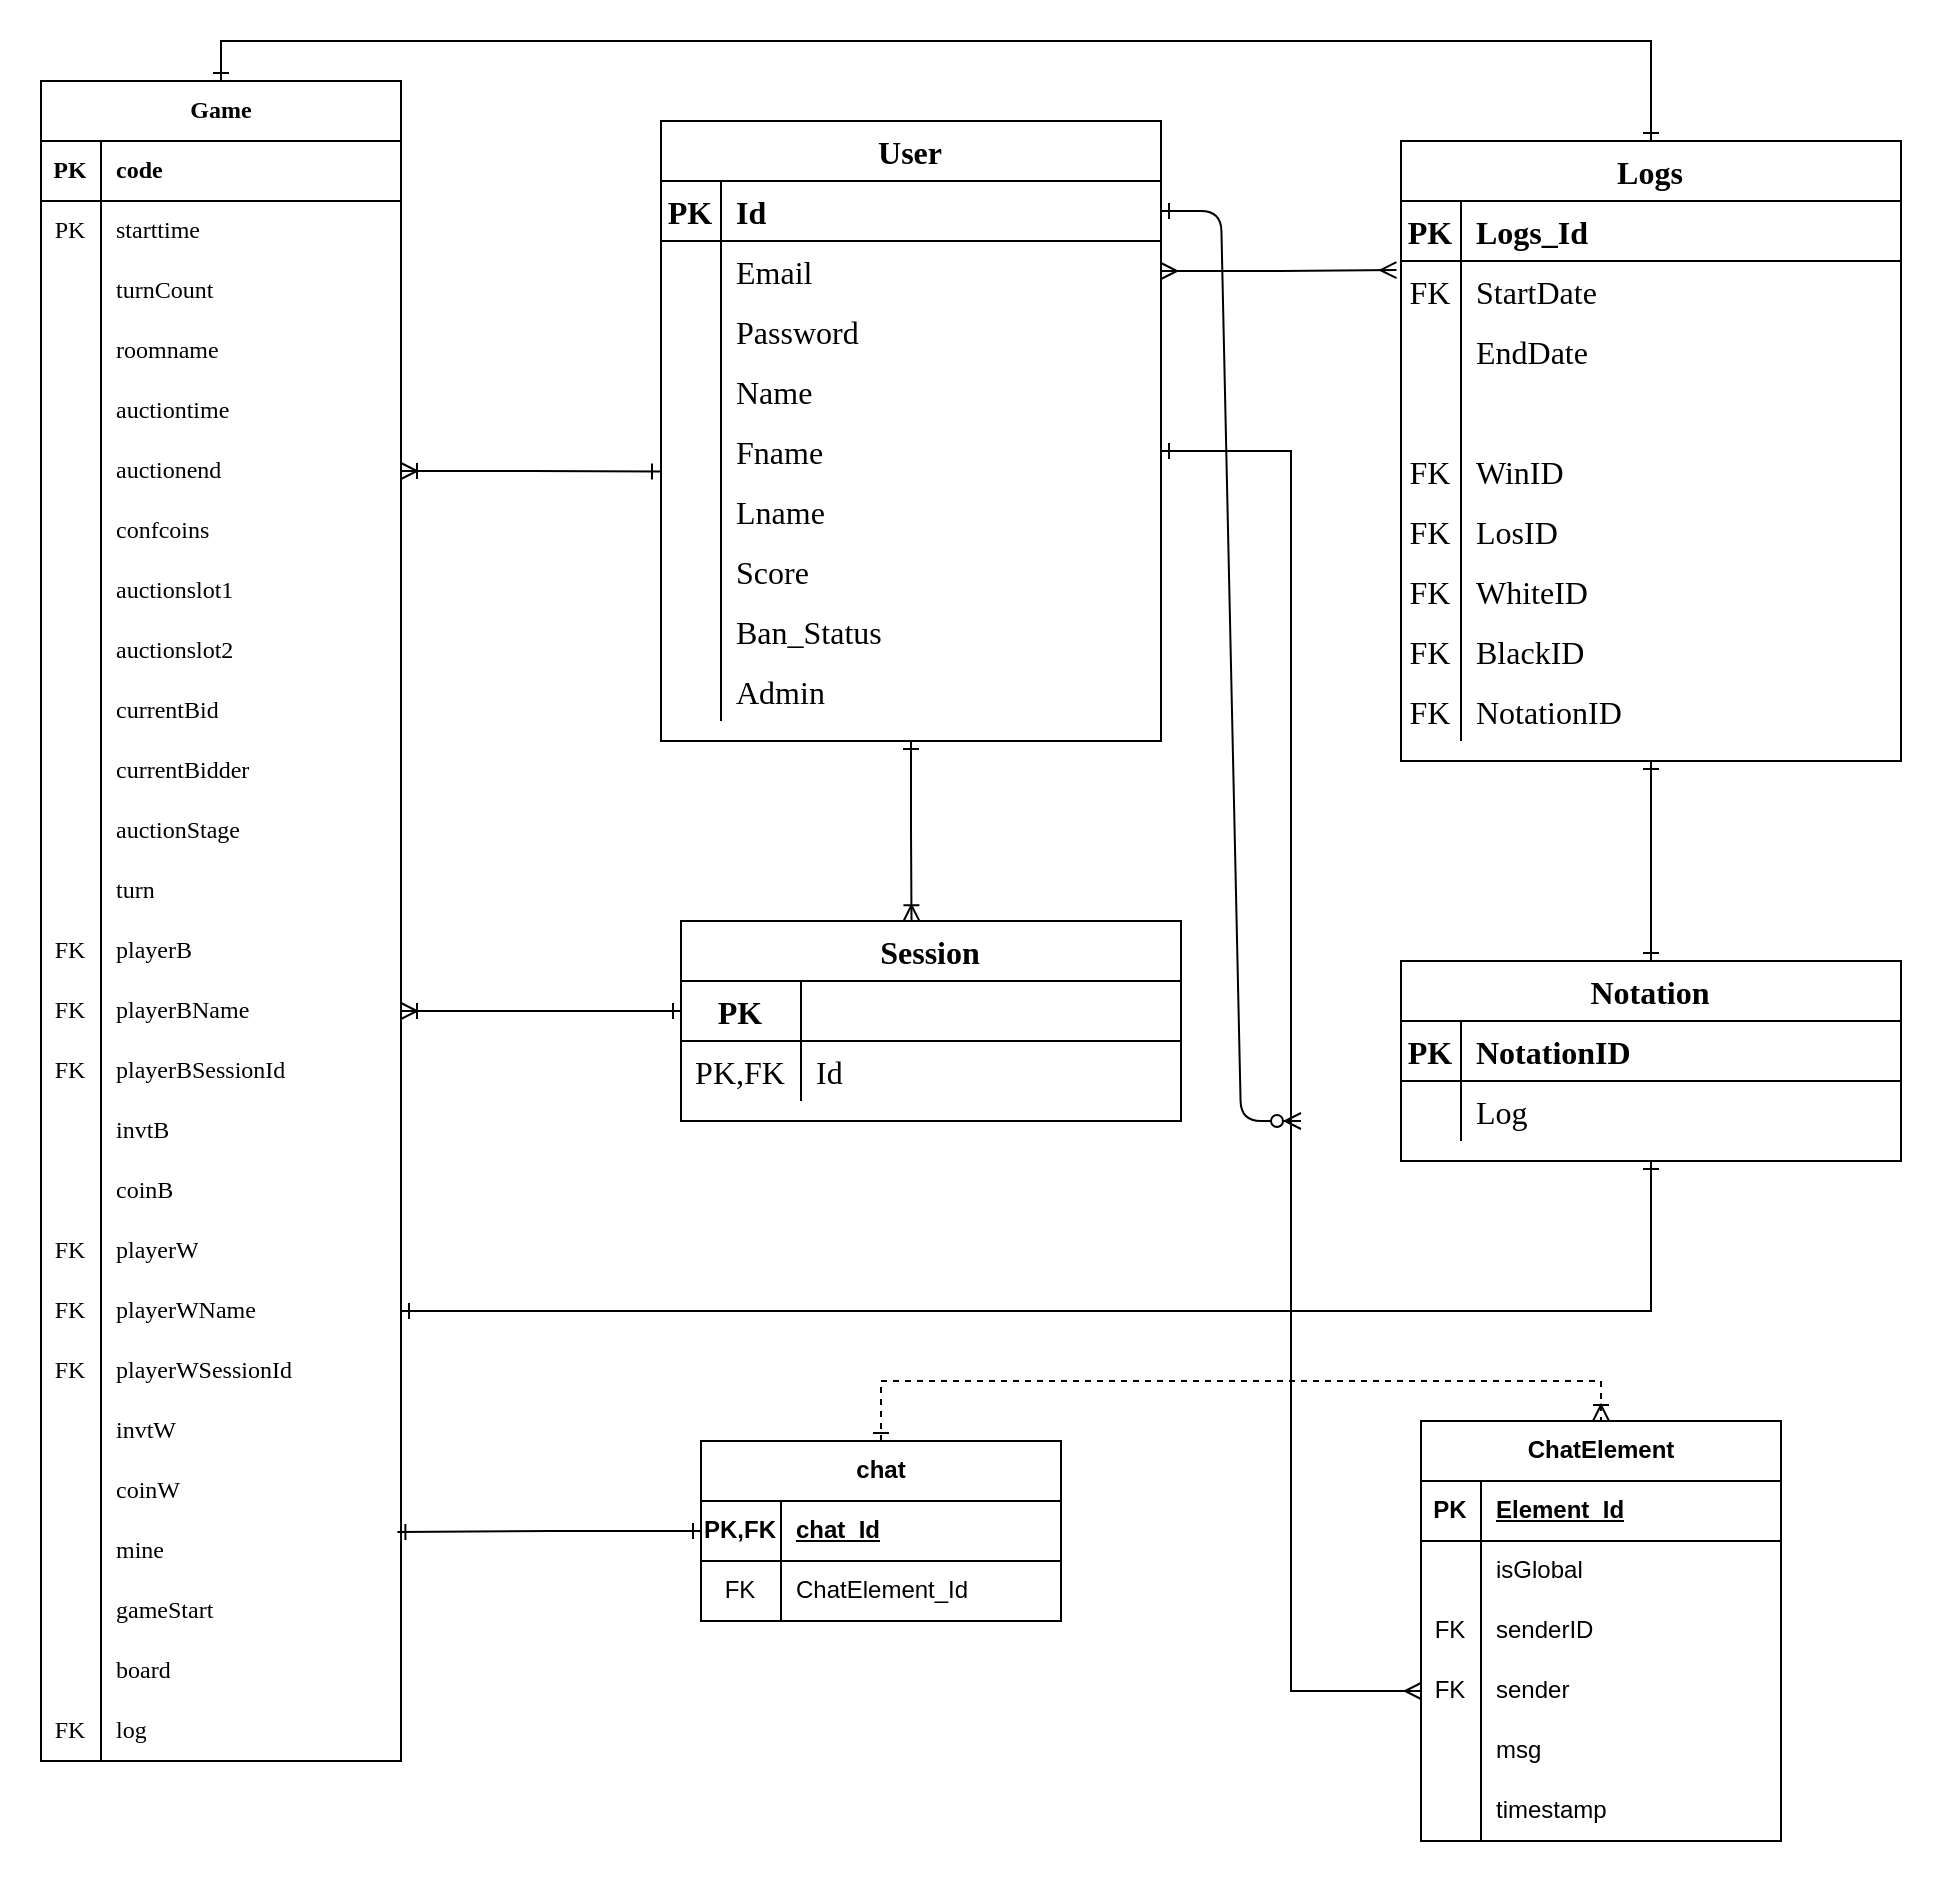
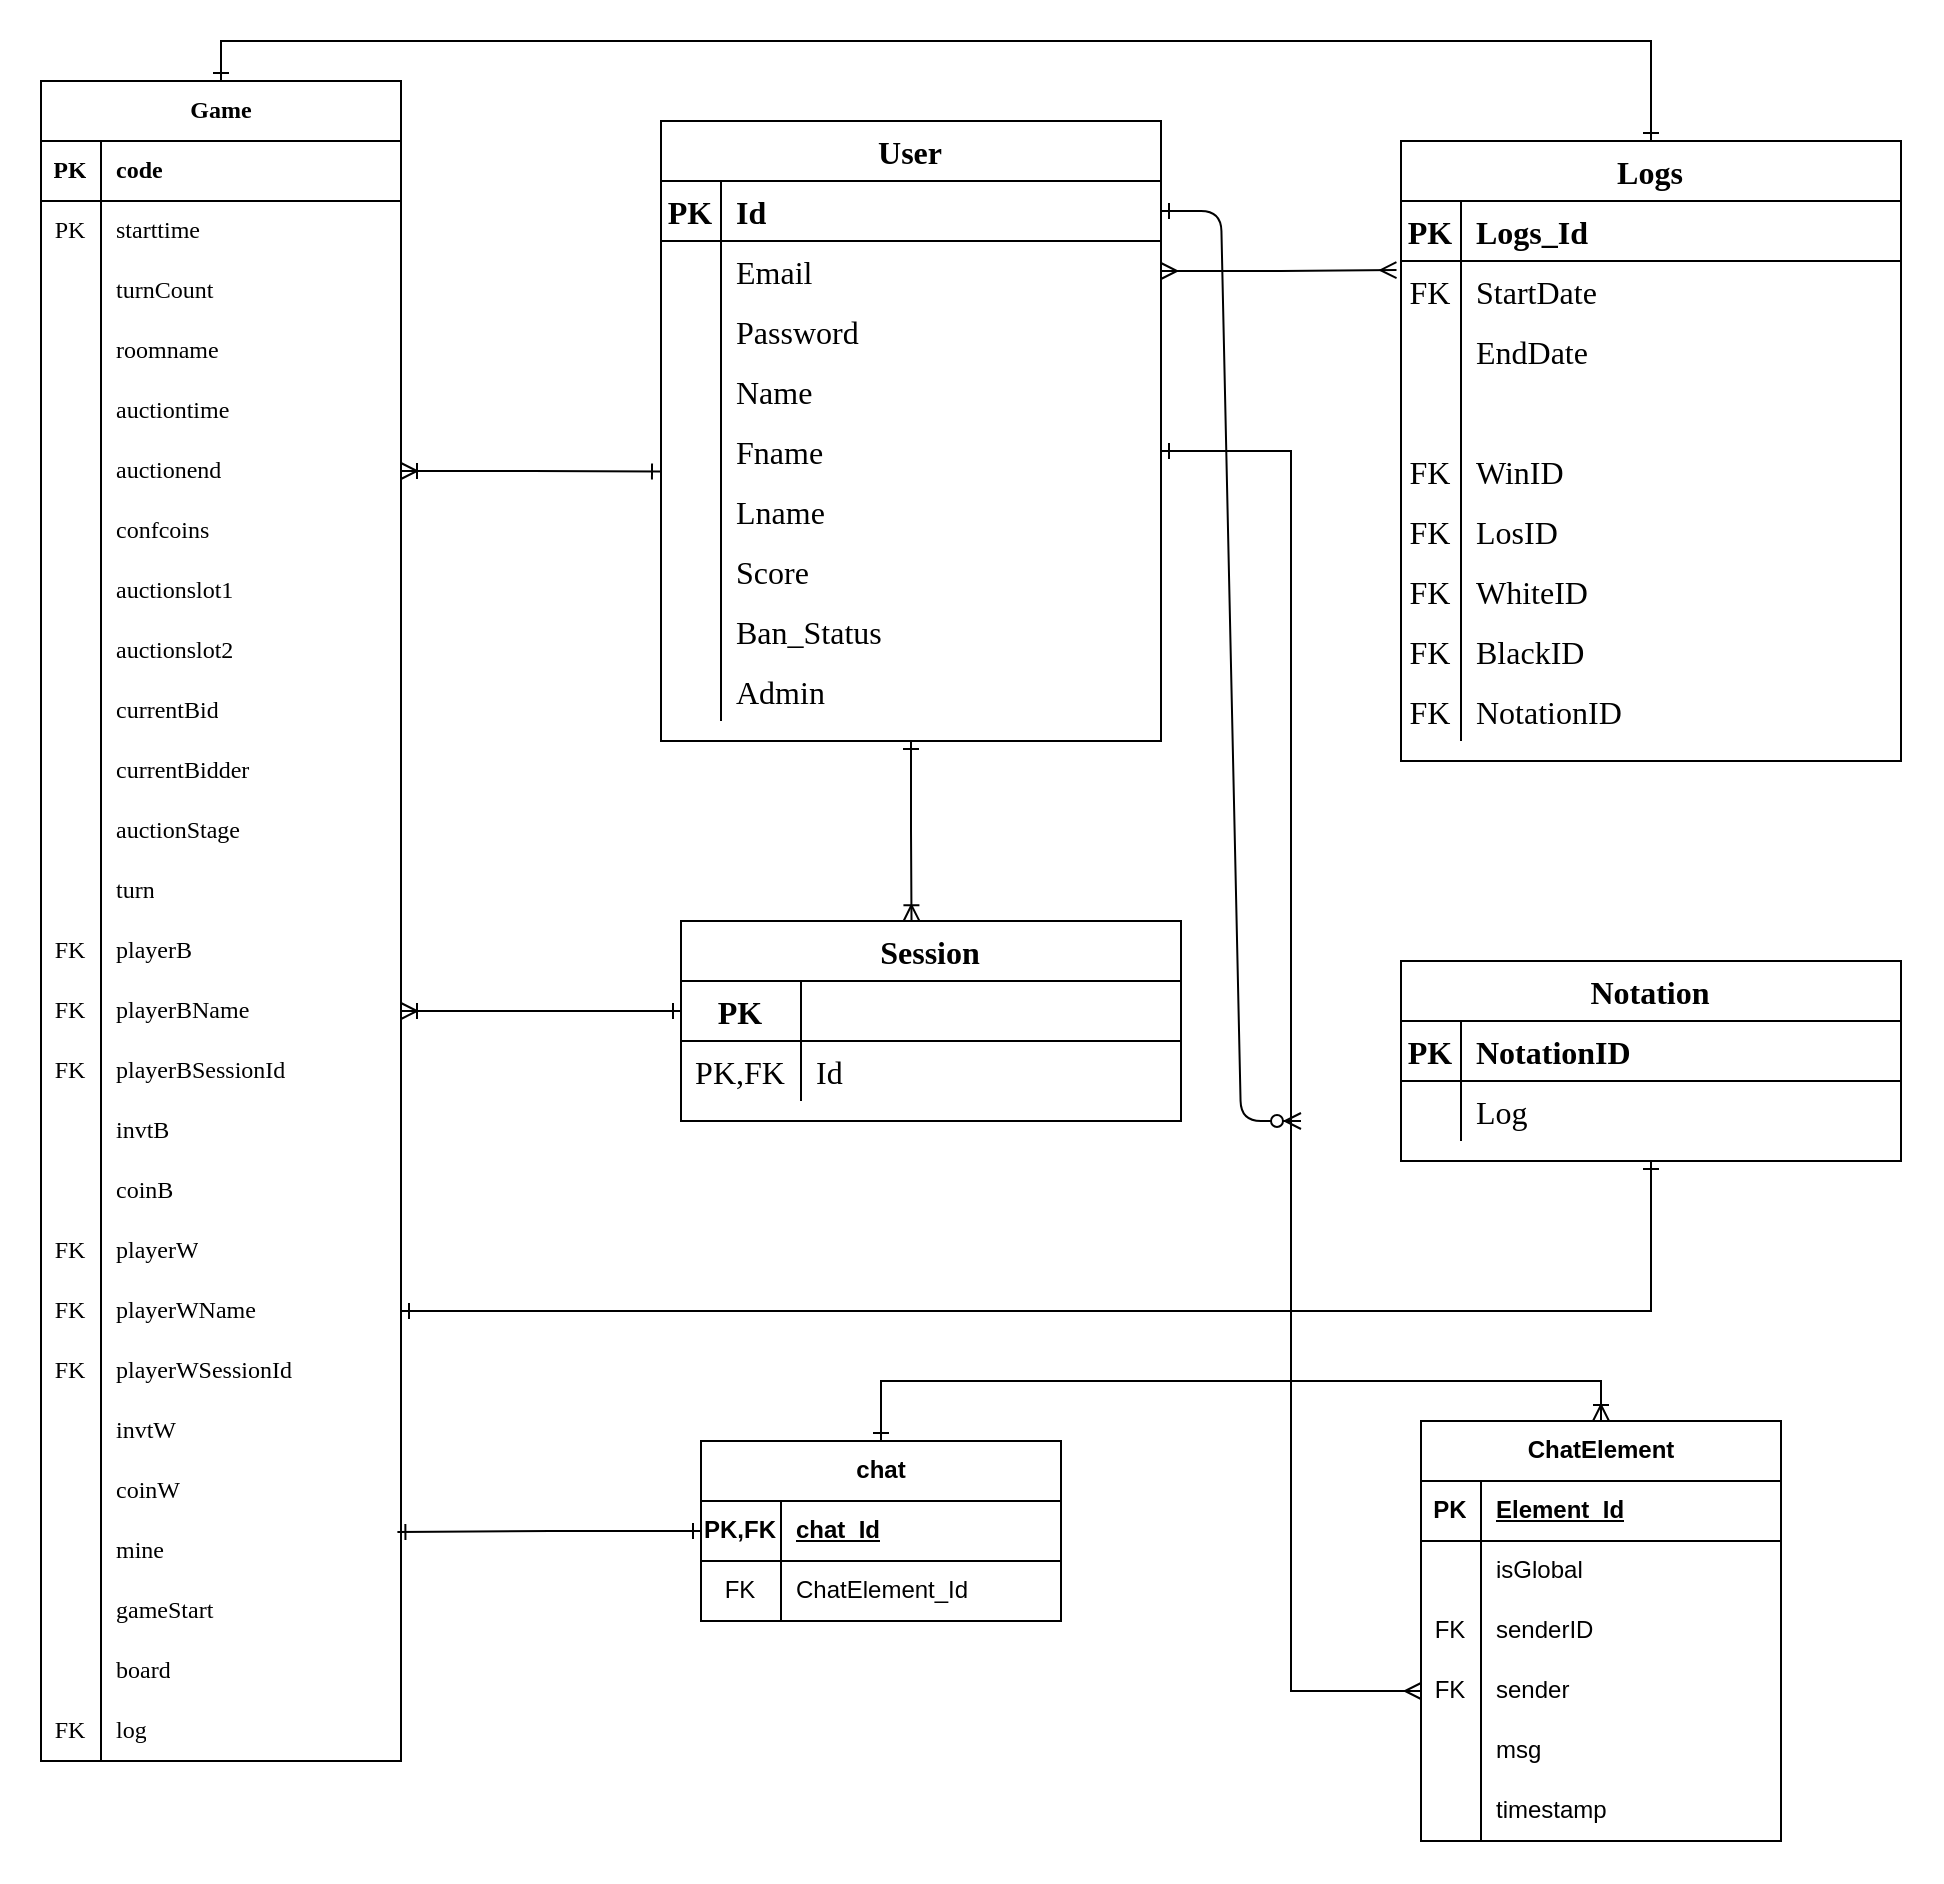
- <mxCell id="3" style="edgeStyle=orthogonalEdgeStyle;rounded=0;orthogonalLoop=1;jettySize=auto;html=1;startArrow=ERone;startFill=0;endArrow=ERone;endFill=0;" edge="1" parent="1" source="5" target="32"><mxGeometry relative="1" as="geometry" /></mxCell>
- <mxCell id="181" style="edgeStyle=orthogonalEdgeStyle;rounded=0;orthogonalLoop=1;jettySize=auto;html=1;entryX=0.5;entryY=0;entryDx=0;entryDy=0;endArrow=ERoneToMany;endFill=0;startArrow=ERone;startFill=0;dashed=1;" edge="1" parent="1" source="155" target="162"><mxGeometry relative="1" as="geometry"><Array as="points"><mxPoint x="440" y="690" /><mxPoint x="800" y="690" /></Array></mxGeometry></mxCell>
+ <mxCell id="181" style="edgeStyle=orthogonalEdgeStyle;rounded=0;orthogonalLoop=1;jettySize=auto;html=1;entryX=0.5;entryY=0;entryDx=0;entryDy=0;endArrow=ERoneToMany;endFill=0;startArrow=ERone;startFill=0;" edge="1" parent="1" source="155" target="162"><mxGeometry relative="1" as="geometry"><Array as="points"><mxPoint x="440" y="690" /><mxPoint x="800" y="690" /></Array></mxGeometry></mxCell>
